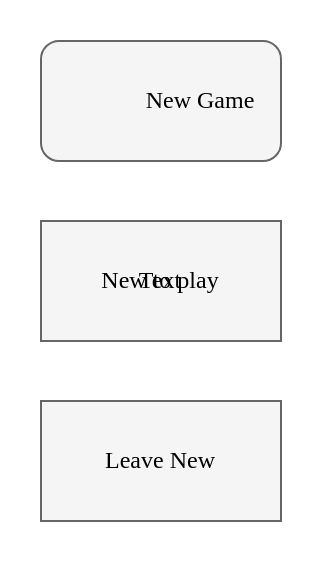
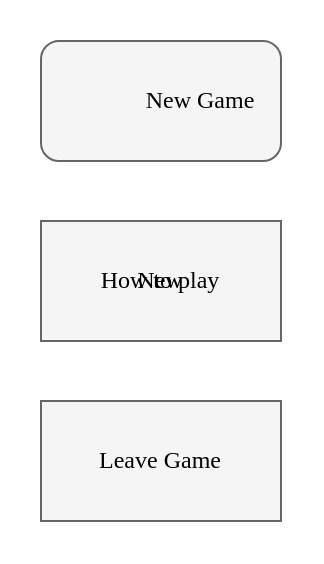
- <mxCell id="5" value="Text" style="text;html=1;strokeColor=none;fillColor=none;align=center;verticalAlign=middle;whiteSpace=wrap;rounded=0;fontFamily=Times New Roman;" vertex="1" parent="1"><mxGeometry x="60" y="130" width="40" height="20" as="geometry" /></mxCell>
+ <mxCell id="5" value="New" style="text;html=1;strokeColor=none;fillColor=none;align=center;verticalAlign=middle;whiteSpace=wrap;rounded=0;fontFamily=Times New Roman;" vertex="1" parent="1"><mxGeometry x="60" y="130" width="40" height="20" as="geometry" /></mxCell>
- <mxCell id="7" value="&lt;font color=&quot;#000000&quot;&gt;New to play&lt;/font&gt;" style="text;html=1;strokeColor=none;fillColor=none;align=center;verticalAlign=middle;whiteSpace=wrap;rounded=0;fontFamily=Times New Roman;" vertex="1" parent="1"><mxGeometry x="30" y="130" width="100" height="20" as="geometry" /></mxCell>
+ <mxCell id="7" value="&lt;font color=&quot;#000000&quot;&gt;How to play&lt;/font&gt;" style="text;html=1;strokeColor=none;fillColor=none;align=center;verticalAlign=middle;whiteSpace=wrap;rounded=0;fontFamily=Times New Roman;" vertex="1" parent="1"><mxGeometry x="30" y="130" width="100" height="20" as="geometry" /></mxCell>
- <mxCell id="8" value="Leave New" style="text;html=1;strokeColor=none;fillColor=none;align=center;verticalAlign=middle;whiteSpace=wrap;rounded=0;fontFamily=Times New Roman;fontColor=#000000;" vertex="1" parent="1"><mxGeometry x="30" y="220" width="100" height="20" as="geometry" /></mxCell>
+ <mxCell id="8" value="Leave Game" style="text;html=1;strokeColor=none;fillColor=none;align=center;verticalAlign=middle;whiteSpace=wrap;rounded=0;fontFamily=Times New Roman;fontColor=#000000;" vertex="1" parent="1"><mxGeometry x="30" y="220" width="100" height="20" as="geometry" /></mxCell>
